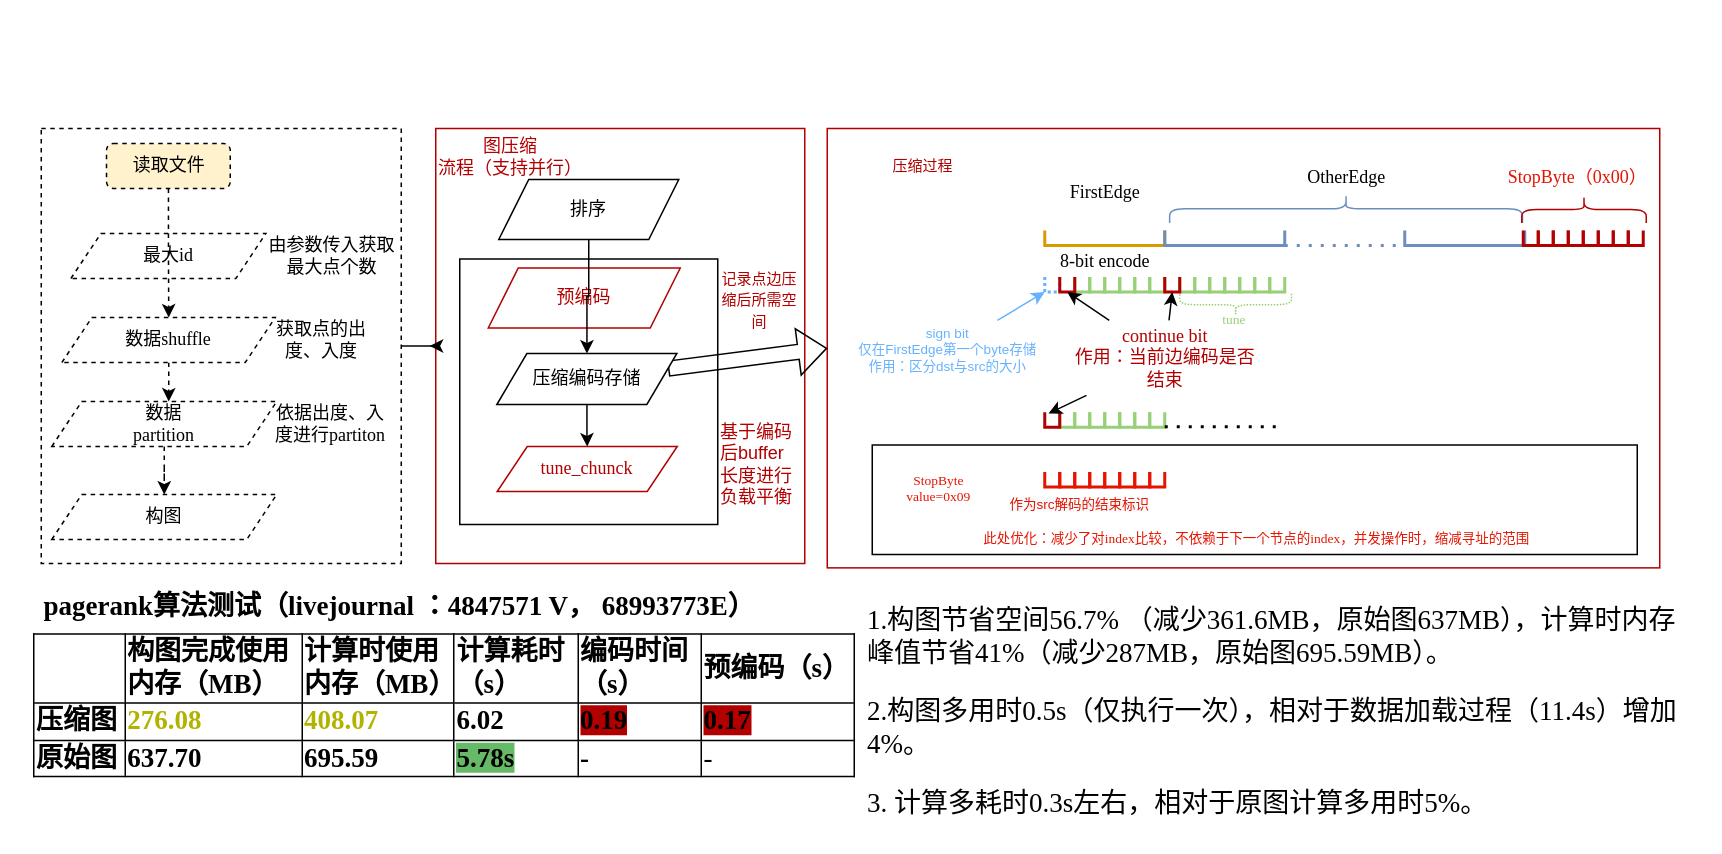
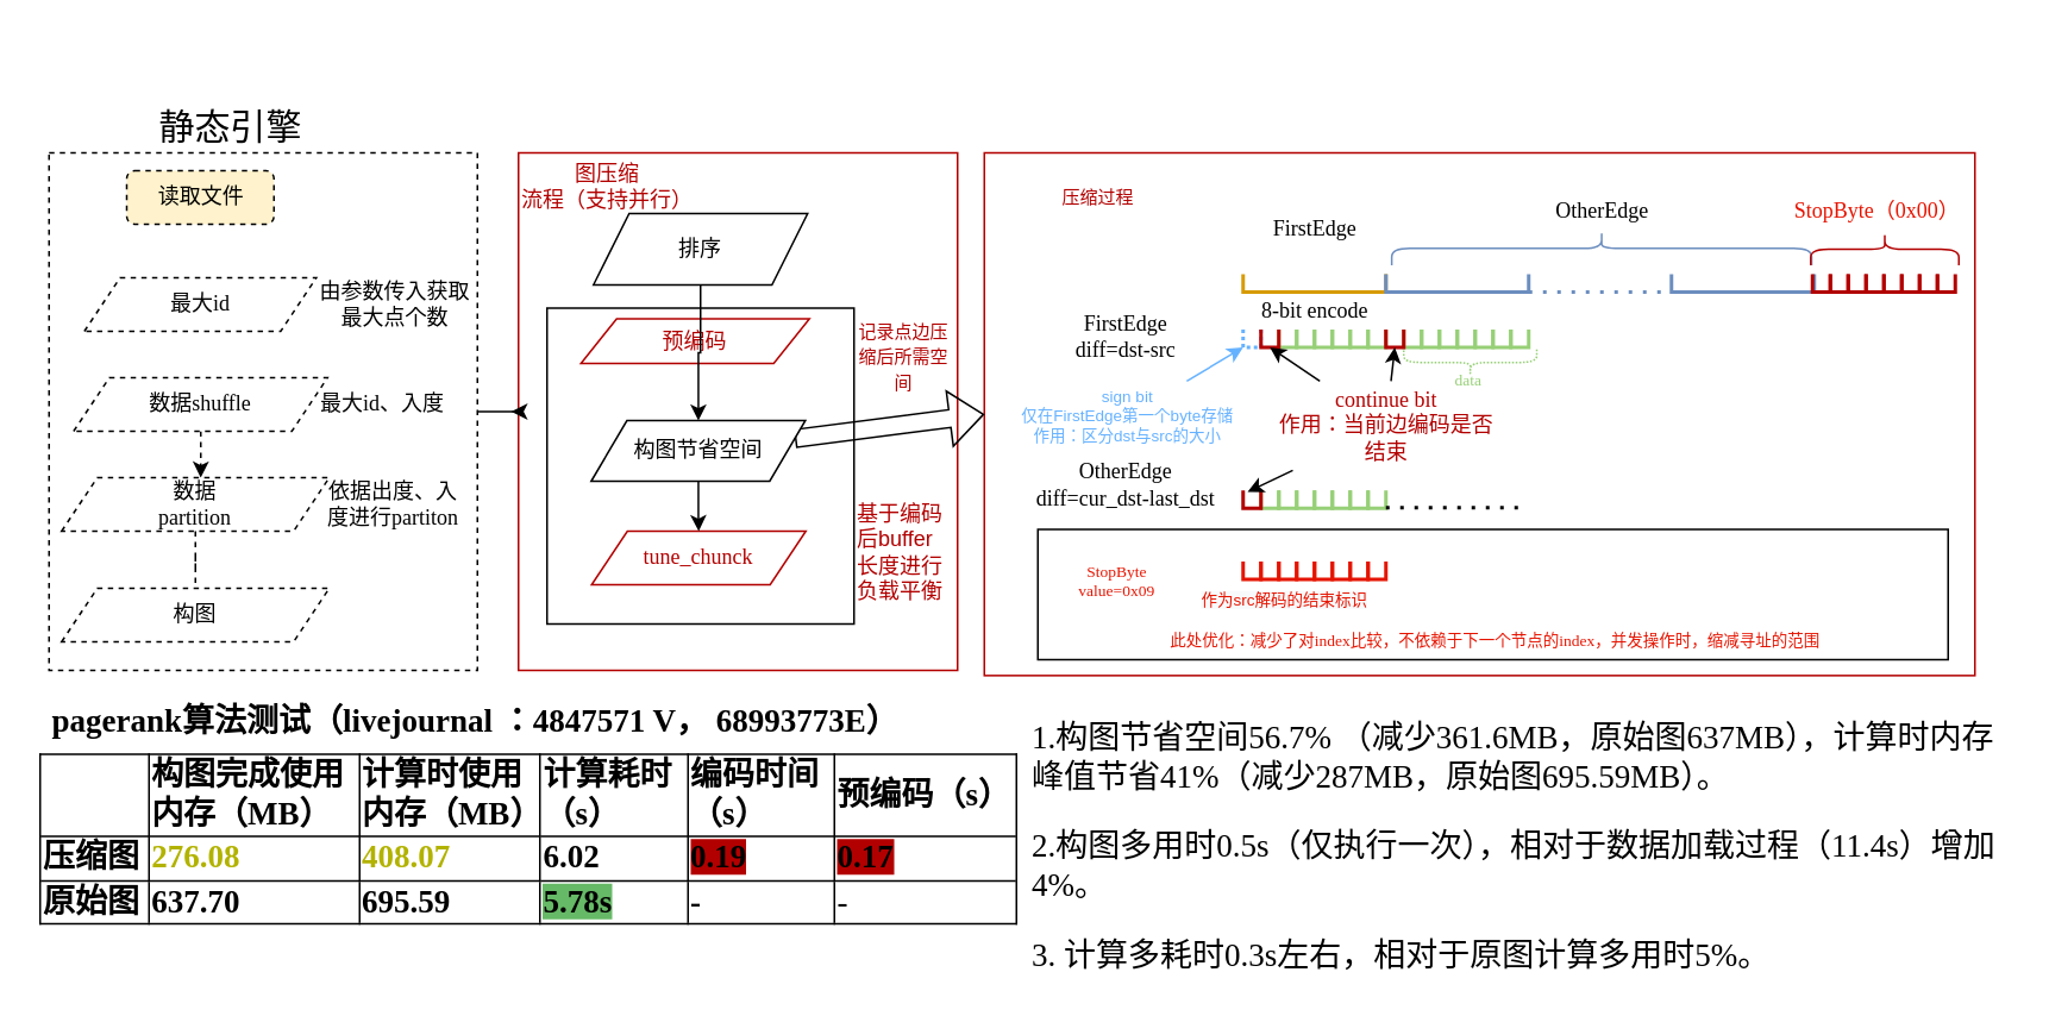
+ <mxCell id="8" value="&lt;font style=&quot;font-size: 20px&quot;&gt;静态引擎&lt;/font&gt;" style="text;html=1;strokeColor=none;fillColor=none;align=center;verticalAlign=middle;whiteSpace=wrap;rounded=0;fontFamily=宋体;fontSource=https%3A%2F%2Ffonts.googleapis.com%2Fcss%3Ffamily%3D%25E5%25AE%258B%25E4%25BD%2593;" vertex="1" parent="2"><mxGeometry x="59" width="100" height="30" as="geometry" /></mxCell>
- <mxCell id="13" value="" style="edgeStyle=orthogonalEdgeStyle;rounded=0;orthogonalLoop=1;jettySize=auto;html=1;dashed=1;fontFamily=宋体;fontSource=https%3A%2F%2Ffonts.googleapis.com%2Fcss%3Ffamily%3D%25E5%25AE%258B%25E4%25BD%2593;" edge="1" parent="2" source="9" target="12"><mxGeometry relative="1" as="geometry" /></mxCell>
+ <mxCell id="55" value="&lt;span style=&quot;text-align: left ; background-color: rgb(255 , 255 , 255)&quot;&gt;FirstEdge&lt;br&gt;diff=dst-src&lt;br&gt;&lt;/span&gt;" style="text;html=1;align=center;verticalAlign=middle;resizable=0;points=[];autosize=1;strokeColor=none;fillColor=none;fontFamily=宋体;fontSource=https%3A%2F%2Ffonts.googleapis.com%2Fcss%3Ffamily%3D%25E5%25AE%258B%25E4%25BD%2593;" vertex="1" parent="2"><mxGeometry x="575" y="118" width="70" height="30" as="geometry" /></mxCell>
- <mxCell id="21" value="预编码" style="shape=parallelogram;perimeter=parallelogramPerimeter;whiteSpace=wrap;html=1;fixedSize=1;strokeColor=#B20000;fontColor=#B20000;fontFamily=宋体;fontSource=https%3A%2F%2Ffonts.googleapis.com%2Fcss%3Ffamily%3D%25E5%25AE%258B%25E4%25BD%2593;" vertex="1" parent="2"><mxGeometry x="305" y="123" width="128" height="40" as="geometry" /></mxCell>
+ <mxCell id="21" value="预编码" style="shape=parallelogram;perimeter=parallelogramPerimeter;whiteSpace=wrap;html=1;fixedSize=1;strokeColor=#B20000;fontColor=#B20000;fontFamily=宋体;fontSource=https%3A%2F%2Ffonts.googleapis.com%2Fcss%3Ffamily%3D%25E5%25AE%258B%25E4%25BD%2593;" vertex="1" parent="2"><mxGeometry x="305" y="123" width="128" height="25" as="geometry" /></mxCell>
- <mxCell id="82" value="tune" style="text;html=1;align=center;verticalAlign=middle;resizable=0;points=[];autosize=1;strokeColor=none;fillColor=none;fontSize=9;fontColor=#97D077;fontFamily=宋体;fontSource=https%3A%2F%2Ffonts.googleapis.com%2Fcss%3Ffamily%3D%25E5%25AE%258B%25E4%25BD%2593;" vertex="1" parent="2"><mxGeometry x="782.06" y="148" width="40" height="20" as="geometry" /></mxCell>
+ <mxCell id="82" value="data" style="text;html=1;align=center;verticalAlign=middle;resizable=0;points=[];autosize=1;strokeColor=none;fillColor=none;fontSize=9;fontColor=#97D077;fontFamily=宋体;fontSource=https%3A%2F%2Ffonts.googleapis.com%2Fcss%3Ffamily%3D%25E5%25AE%258B%25E4%25BD%2593;" vertex="1" parent="2"><mxGeometry x="782.06" y="148" width="40" height="20" as="geometry" /></mxCell>
- <mxCell id="16" value="获取点的出度、入度" style="text;html=1;strokeColor=none;fillColor=none;align=center;verticalAlign=middle;whiteSpace=wrap;rounded=0;fontFamily=宋体;fontSource=https%3A%2F%2Ffonts.googleapis.com%2Fcss%3Ffamily%3D%25E5%25AE%258B%25E4%25BD%2593;" vertex="1" parent="2"><mxGeometry x="156" y="156" width="76" height="30" as="geometry" /></mxCell>
+ <mxCell id="16" value="最大id、入度" style="text;html=1;strokeColor=none;fillColor=none;align=center;verticalAlign=middle;whiteSpace=wrap;rounded=0;fontFamily=宋体;fontSource=https%3A%2F%2Ffonts.googleapis.com%2Fcss%3Ffamily%3D%25E5%25AE%258B%25E4%25BD%2593;" vertex="1" parent="2"><mxGeometry x="156" y="156" width="76" height="30" as="geometry" /></mxCell>
- <mxCell id="23" value="压缩编码存储" style="shape=parallelogram;perimeter=parallelogramPerimeter;whiteSpace=wrap;html=1;fixedSize=1;fontFamily=宋体;fontSource=https%3A%2F%2Ffonts.googleapis.com%2Fcss%3Ffamily%3D%25E5%25AE%258B%25E4%25BD%2593;" vertex="1" parent="2"><mxGeometry x="310.75" y="180" width="120" height="34" as="geometry" /></mxCell>
+ <mxCell id="23" value="构图节省空间" style="shape=parallelogram;perimeter=parallelogramPerimeter;whiteSpace=wrap;html=1;fixedSize=1;fontFamily=宋体;fontSource=https%3A%2F%2Ffonts.googleapis.com%2Fcss%3Ffamily%3D%25E5%25AE%258B%25E4%25BD%2593;" vertex="1" parent="2"><mxGeometry x="310.75" y="180" width="120" height="34" as="geometry" /></mxCell>
+ <mxCell id="56" value="&lt;span style=&quot;text-align: left ; background-color: rgb(255 , 255 , 255)&quot;&gt;OtherEdge&lt;br&gt;diff=cur_dst-last_dst&lt;br&gt;&lt;/span&gt;" style="text;html=1;align=center;verticalAlign=middle;resizable=0;points=[];autosize=1;strokeColor=none;fillColor=none;fontFamily=宋体;fontSource=https%3A%2F%2Ffonts.googleapis.com%2Fcss%3Ffamily%3D%25E5%25AE%258B%25E4%25BD%2593;" vertex="1" parent="2"><mxGeometry x="550" y="201.13" width="120" height="30" as="geometry" /></mxCell>
- <mxCell id="19" value="" style="edgeStyle=orthogonalEdgeStyle;rounded=0;orthogonalLoop=1;jettySize=auto;html=1;dashed=1;fontFamily=宋体;fontSource=https%3A%2F%2Ffonts.googleapis.com%2Fcss%3Ffamily%3D%25E5%25AE%258B%25E4%25BD%2593;" edge="1" parent="2" source="14" target="18"><mxGeometry relative="1" as="geometry" /></mxCell>
+ <mxCell id="19" value="" style="edgeStyle=orthogonalEdgeStyle;rounded=0;orthogonalLoop=1;jettySize=auto;html=1;dashed=1;fontFamily=宋体;fontSource=https%3A%2F%2Ffonts.googleapis.com%2Fcss%3Ffamily%3D%25E5%25AE%258B%25E4%25BD%2593;endArrow=none;" edge="1" parent="2" source="14" target="18"><mxGeometry relative="1" as="geometry" /></mxCell>
